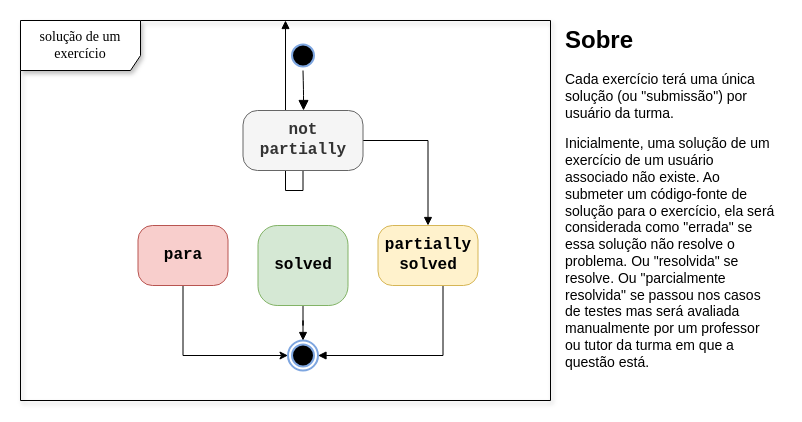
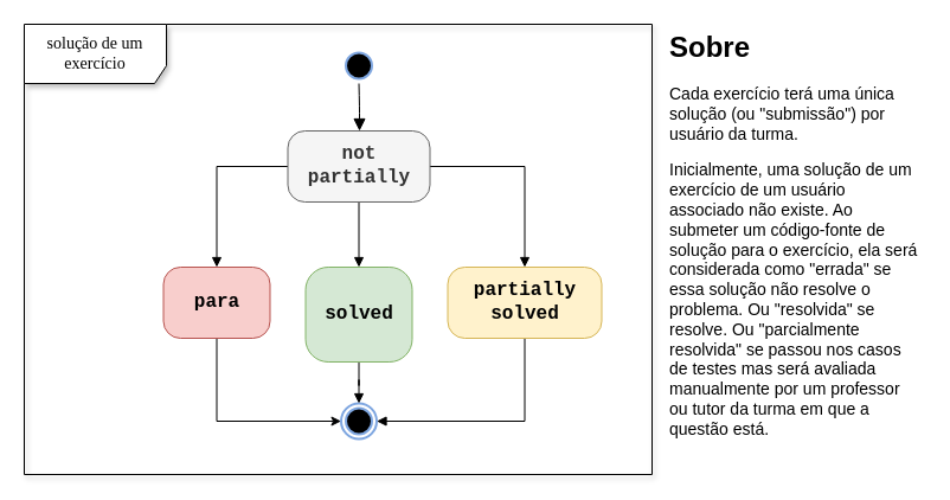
- <mxCell id="5" style="edgeStyle=orthogonalEdgeStyle;rounded=0;orthogonalLoop=1;jettySize=auto;html=1;fontFamily=Courier New;fontSize=16;endArrow=block;endFill=1;" parent="1" source="6" target="2" edge="1"><mxGeometry relative="1" as="geometry" /></mxCell>
+ <mxCell id="5" style="edgeStyle=orthogonalEdgeStyle;rounded=0;orthogonalLoop=1;jettySize=auto;html=1;entryX=0.5;entryY=0;entryDx=0;entryDy=0;fontFamily=Courier New;fontSize=16;endArrow=block;endFill=1;" parent="1" source="6" target="13" edge="1"><mxGeometry relative="1" as="geometry" /></mxCell>
+ <mxCell id="3" style="edgeStyle=orthogonalEdgeStyle;rounded=0;orthogonalLoop=1;jettySize=auto;html=1;fontFamily=Courier New;fontSize=16;endArrow=block;endFill=1;" parent="1" source="6" target="11" edge="1"><mxGeometry relative="1" as="geometry" /></mxCell>
- <mxCell id="15" value="partially solved" style="rounded=1;whiteSpace=wrap;html=1;arcSize=24;fillColor=#fff2cc;strokeColor=#d6b656;shadow=0;comic=0;labelBackgroundColor=none;fontFamily=Courier New;fontSize=16;align=center;fontStyle=1" parent="1" vertex="1"><mxGeometry x="377.5" y="225" width="100" height="60" as="geometry" /></mxCell>
+ <mxCell id="15" value="partially solved" style="rounded=1;whiteSpace=wrap;html=1;arcSize=24;fillColor=#fff2cc;strokeColor=#d6b656;shadow=0;comic=0;labelBackgroundColor=none;fontFamily=Courier New;fontSize=16;align=center;fontStyle=1" parent="1" vertex="1"><mxGeometry x="377.5" y="225" width="130" height="60" as="geometry" /></mxCell>
